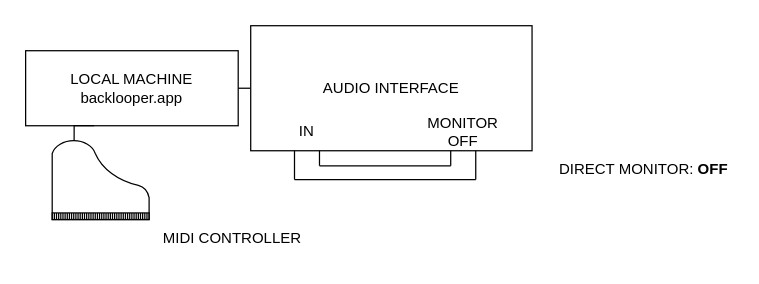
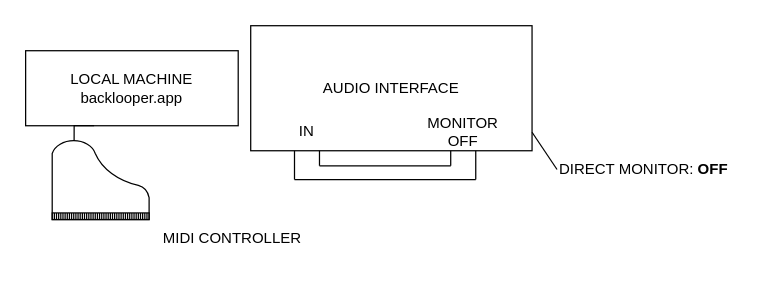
- <mxCell id="3" style="edgeStyle=orthogonalEdgeStyle;rounded=0;orthogonalLoop=1;jettySize=auto;html=1;exitX=0;exitY=0.5;exitDx=0;exitDy=0;entryX=1;entryY=0.5;entryDx=0;entryDy=0;fontFamily=Helvetica;fontSize=12;fontColor=default;endArrow=none;endFill=0;" parent="1" source="4" target="2" edge="1"><mxGeometry relative="1" as="geometry" /></mxCell>
+ <mxCell id="8" value="" style="endArrow=none;html=1;rounded=0;fontFamily=Helvetica;fontSize=12;fontColor=default;entryX=0;entryY=0.5;entryDx=0;entryDy=0;exitX=1;exitY=0.852;exitDx=0;exitDy=0;exitPerimeter=0;" parent="1" source="4" target="7" edge="1"><mxGeometry width="50" height="50" relative="1" as="geometry"><mxPoint x="260" y="140" as="sourcePoint" /><mxPoint x="310" y="90" as="targetPoint" /></mxGeometry></mxCell>
